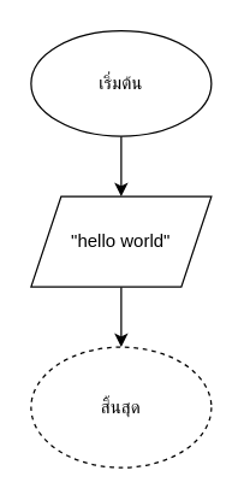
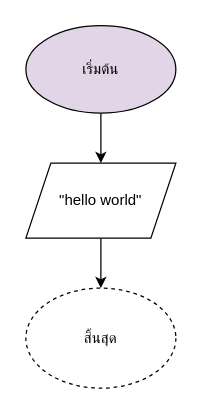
- <mxCell id="3" value="เริ่มต้น" style="ellipse;whiteSpace=wrap;html=1;" parent="1" vertex="1"><mxGeometry x="20" y="20" width="120" height="70" as="geometry" /></mxCell>
+ <mxCell id="3" value="เริ่มต้น" style="ellipse;whiteSpace=wrap;html=1;fillColor=#e1d5e7;" parent="1" vertex="1"><mxGeometry x="20" y="20" width="120" height="70" as="geometry" /></mxCell>
